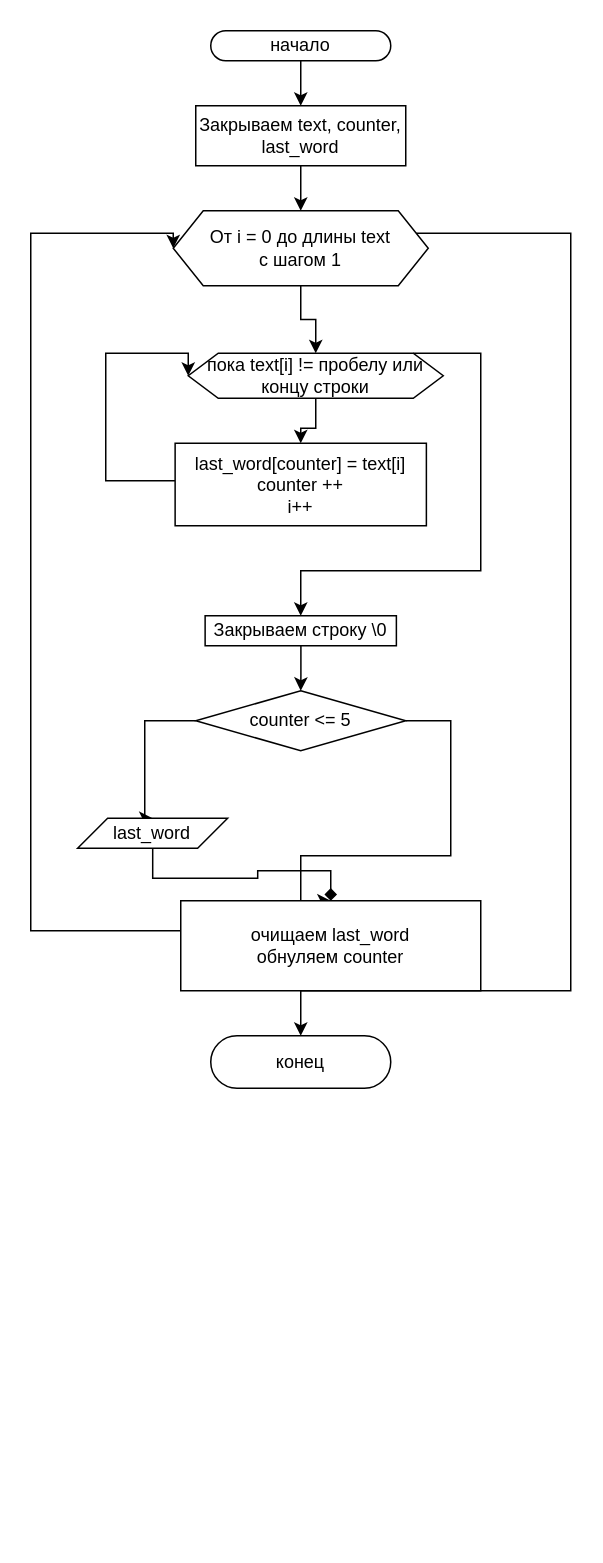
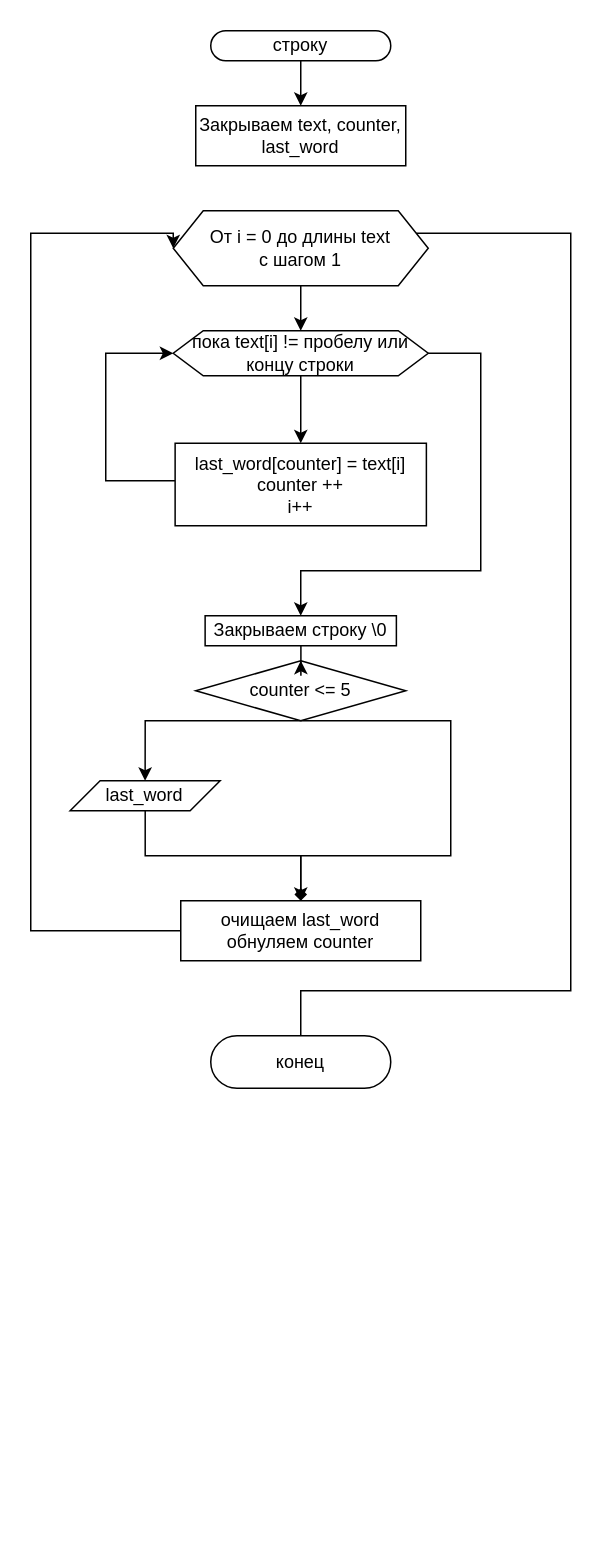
- <mxCell id="3" value="начало" style="rounded=1;whiteSpace=wrap;html=1;arcSize=50;" parent="1" vertex="1"><mxGeometry x="140" y="20" width="120" height="20" as="geometry" /></mxCell>
+ <mxCell id="3" value="строку" style="rounded=1;whiteSpace=wrap;html=1;arcSize=50;" parent="1" vertex="1"><mxGeometry x="140" y="20" width="120" height="20" as="geometry" /></mxCell>
- <mxCell id="5" style="edgeStyle=orthogonalEdgeStyle;rounded=0;orthogonalLoop=1;jettySize=auto;html=1;entryX=0.5;entryY=0;entryDx=0;entryDy=0;" parent="1" source="6" target="9" edge="1"><mxGeometry relative="1" as="geometry" /></mxCell>
- <mxCell id="22" value="пока text[i] != пробелу или концу строки" style="shape=hexagon;perimeter=hexagonPerimeter2;whiteSpace=wrap;html=1;fixedSize=1;" vertex="1" parent="1"><mxGeometry x="125" y="235" width="170" height="30" as="geometry" /></mxCell>
+ <mxCell id="22" value="пока text[i] != пробелу или концу строки" style="shape=hexagon;perimeter=hexagonPerimeter2;whiteSpace=wrap;html=1;fixedSize=1;" vertex="1" parent="1"><mxGeometry x="115" y="220" width="170" height="30" as="geometry" /></mxCell>
- <mxCell id="12" value="counter &amp;lt;= 5" style="rhombus;whiteSpace=wrap;html=1;" parent="1" vertex="1"><mxGeometry x="130" y="460" width="140" height="40" as="geometry" /></mxCell>
+ <mxCell id="12" value="counter &amp;lt;= 5" style="rhombus;whiteSpace=wrap;html=1;" parent="1" vertex="1"><mxGeometry x="130" y="440" width="140" height="40" as="geometry" /></mxCell>
- <mxCell id="24" value="last_word" style="shape=parallelogram;perimeter=parallelogramPerimeter;whiteSpace=wrap;html=1;fixedSize=1;" vertex="1" parent="1"><mxGeometry x="51.25" y="545" width="100" height="20" as="geometry" /></mxCell>
+ <mxCell id="24" value="last_word" style="shape=parallelogram;perimeter=parallelogramPerimeter;whiteSpace=wrap;html=1;fixedSize=1;" vertex="1" parent="1"><mxGeometry x="46.25" y="520" width="100" height="20" as="geometry" /></mxCell>
- <mxCell id="18" value="очищаем last_word&lt;br&gt;обнуляем counter" style="rounded=0;whiteSpace=wrap;html=1;" parent="1" vertex="1"><mxGeometry x="120" y="600" width="200" height="60" as="geometry" /></mxCell>
+ <mxCell id="18" value="очищаем last_word&lt;br&gt;обнуляем counter" style="rounded=0;whiteSpace=wrap;html=1;" parent="1" vertex="1"><mxGeometry x="120" y="600" width="160" height="40" as="geometry" /></mxCell>
- <mxCell id="8" style="edgeStyle=orthogonalEdgeStyle;rounded=0;orthogonalLoop=1;jettySize=auto;html=1;entryX=0.5;entryY=0;entryDx=0;entryDy=0;" edge="1" parent="1" source="9" target="4"><mxGeometry relative="1" as="geometry"><mxPoint x="350" y="730" as="targetPoint" /><Array as="points"><mxPoint x="380" y="155" /><mxPoint x="380" y="660" /><mxPoint x="200" y="660" /></Array></mxGeometry></mxCell>
+ <mxCell id="8" style="edgeStyle=orthogonalEdgeStyle;rounded=0;orthogonalLoop=1;jettySize=auto;html=1;entryX=0.5;entryY=0;entryDx=0;entryDy=0;endArrow=none;" edge="1" parent="1" source="9" target="4"><mxGeometry relative="1" as="geometry"><mxPoint x="350" y="730" as="targetPoint" /><Array as="points"><mxPoint x="380" y="155" /><mxPoint x="380" y="660" /><mxPoint x="200" y="660" /></Array></mxGeometry></mxCell>
